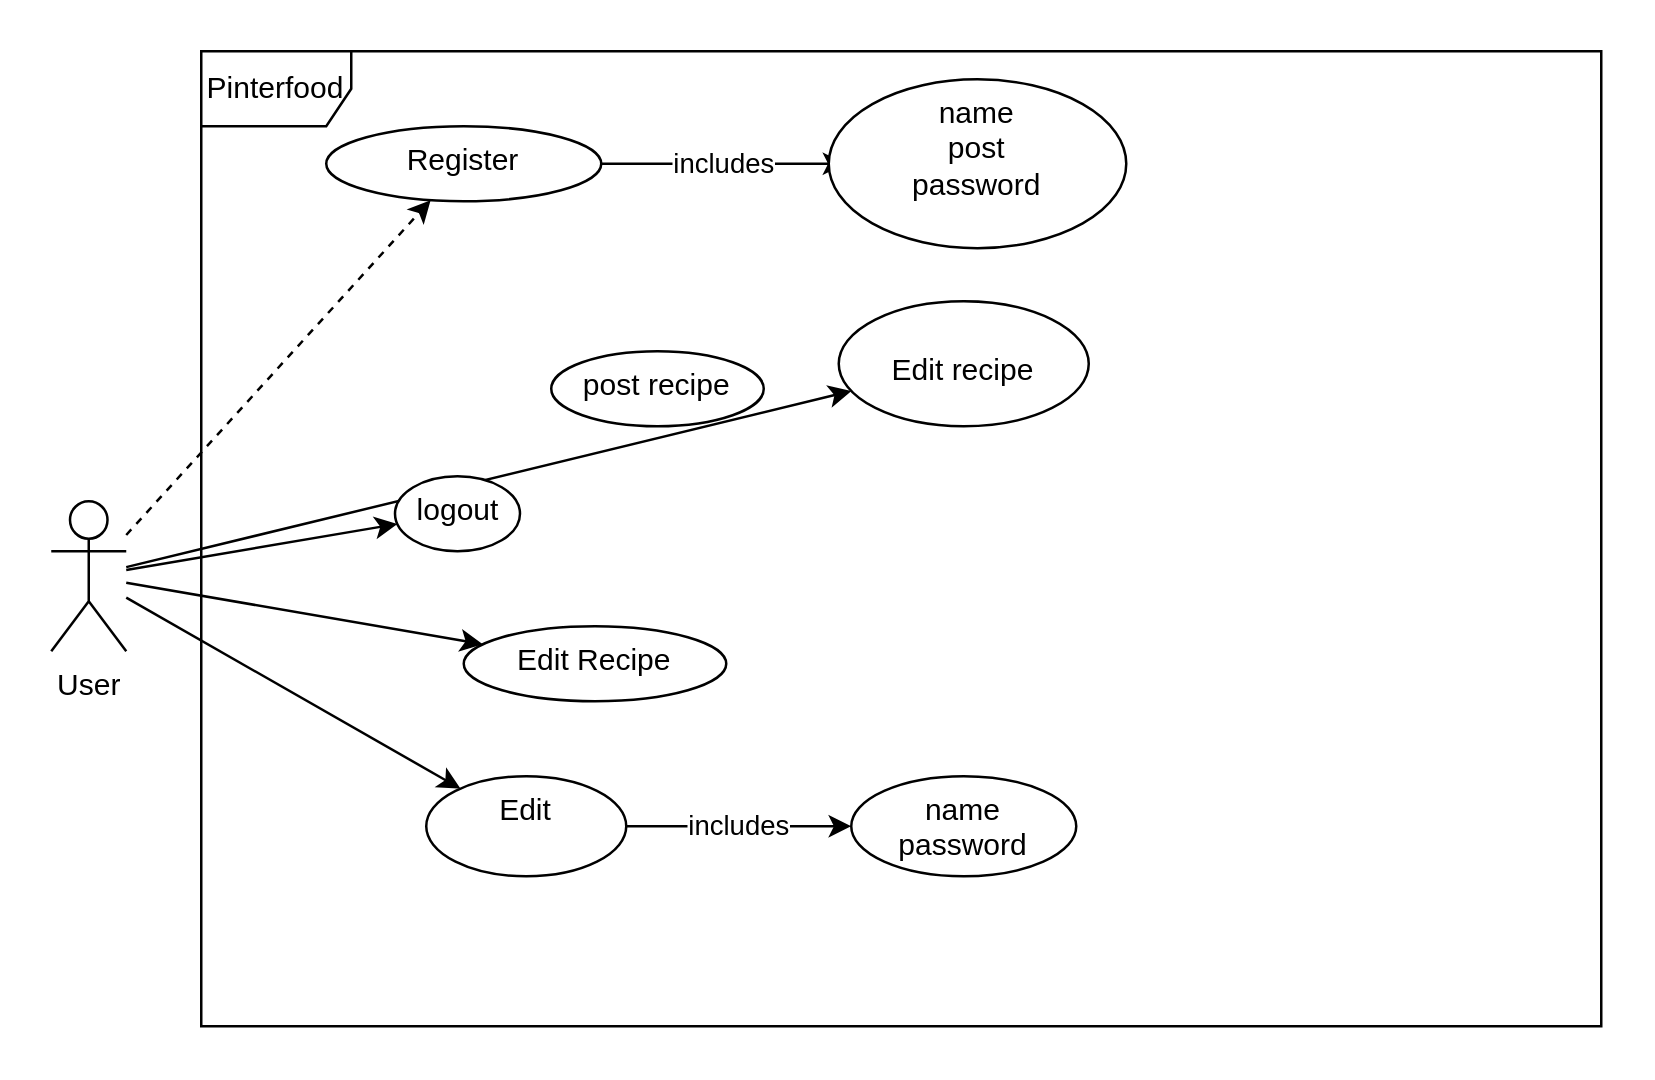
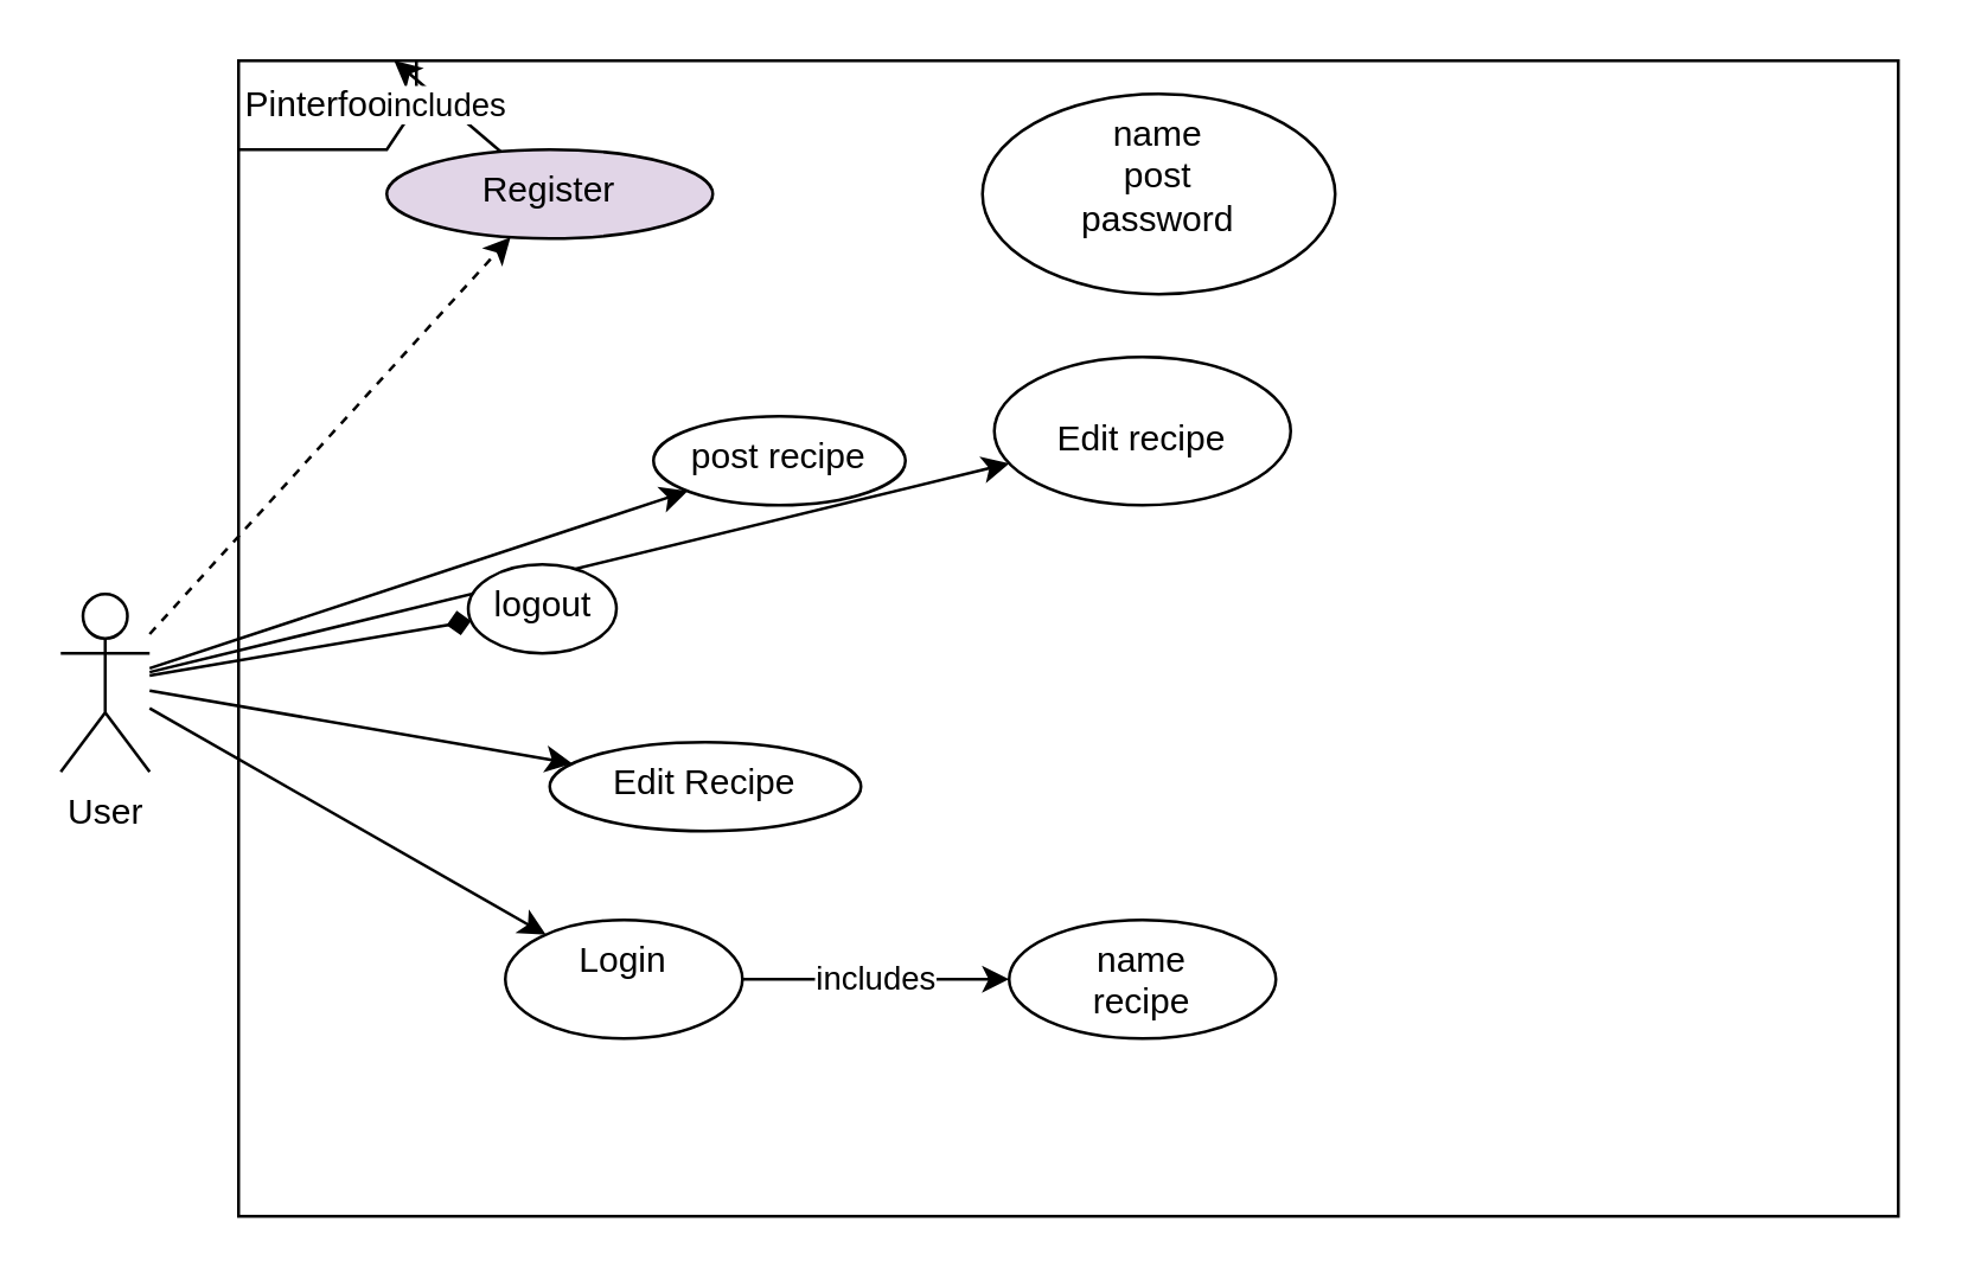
- <mxCell id="11" value="Register" style="ellipse;whiteSpace=wrap;html=1;verticalAlign=top;" vertex="1" parent="1"><mxGeometry x="130" y="50" width="110" height="30" as="geometry" /></mxCell>
+ <mxCell id="11" value="Register" style="ellipse;whiteSpace=wrap;html=1;verticalAlign=top;fillColor=#e1d5e7;" vertex="1" parent="1"><mxGeometry x="130" y="50" width="110" height="30" as="geometry" /></mxCell>
- <mxCell id="10" value="includes" style="edgeStyle=none;rounded=0;orthogonalLoop=1;jettySize=auto;html=1;entryX=0.056;entryY=0.5;entryDx=0;entryDy=0;entryPerimeter=0;" edge="1" parent="1" source="11" target="17"><mxGeometry relative="1" as="geometry"><mxPoint x="328" y="65" as="targetPoint" /></mxGeometry></mxCell>
+ <mxCell id="10" value="includes" style="edgeStyle=none;rounded=0;orthogonalLoop=1;jettySize=auto;html=1;" edge="1" parent="1" source="11" target="2"><mxGeometry relative="1" as="geometry"><mxPoint x="328" y="65" as="targetPoint" /></mxGeometry></mxCell>
+ <mxCell id="4" value="" style="edgeStyle=none;rounded=0;orthogonalLoop=1;jettySize=auto;html=1;" edge="1" parent="1" source="9" target="12"><mxGeometry relative="1" as="geometry" /></mxCell>
- <mxCell id="7" value="" style="edgeStyle=none;rounded=0;orthogonalLoop=1;jettySize=auto;html=1;" edge="1" parent="1" source="9" target="18"><mxGeometry relative="1" as="geometry" /></mxCell>
+ <mxCell id="7" value="" style="edgeStyle=none;rounded=0;orthogonalLoop=1;jettySize=auto;html=1;endArrow=diamond;" edge="1" parent="1" source="9" target="18"><mxGeometry relative="1" as="geometry" /></mxCell>
- <mxCell id="15" value="Edit" style="ellipse;whiteSpace=wrap;html=1;verticalAlign=top;" vertex="1" parent="1"><mxGeometry x="170" y="310" width="80" height="40" as="geometry" /></mxCell>
+ <mxCell id="15" value="Login" style="ellipse;whiteSpace=wrap;html=1;verticalAlign=top;" vertex="1" parent="1"><mxGeometry x="170" y="310" width="80" height="40" as="geometry" /></mxCell>
- <mxCell id="16" value="name&lt;br&gt;password&lt;br&gt;" style="ellipse;whiteSpace=wrap;html=1;verticalAlign=top;" vertex="1" parent="1"><mxGeometry x="340" y="310" width="90" height="40" as="geometry" /></mxCell>
+ <mxCell id="16" value="name&lt;br&gt;recipe&lt;br&gt;" style="ellipse;whiteSpace=wrap;html=1;verticalAlign=top;" vertex="1" parent="1"><mxGeometry x="340" y="310" width="90" height="40" as="geometry" /></mxCell>
